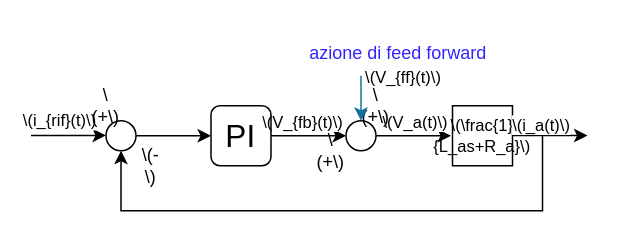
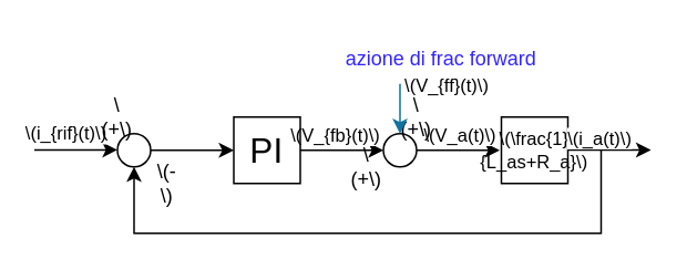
- <mxCell id="15" value="azione di feed forward" style="text;html=1;align=center;verticalAlign=middle;whiteSpace=wrap;rounded=0;fontColor=#3224FF;" vertex="1" parent="1"><mxGeometry x="200" y="20" width="130" height="30" as="geometry" /></mxCell>
+ <mxCell id="15" value="azione di frac forward" style="text;html=1;align=center;verticalAlign=middle;whiteSpace=wrap;rounded=0;fontColor=#3224FF;" vertex="1" parent="1"><mxGeometry x="200" y="20" width="130" height="30" as="geometry" /></mxCell>
- <mxCell id="6" value="PI" style="whiteSpace=wrap;html=1;fillColor=none;fontSize=21;rounded=1;" vertex="1" parent="1"><mxGeometry x="140" y="70" width="40" height="40" as="geometry" /></mxCell>
+ <mxCell id="6" value="PI" style="rounded=0;whiteSpace=wrap;html=1;fillColor=none;fontSize=21;" vertex="1" parent="1"><mxGeometry x="140" y="70" width="40" height="40" as="geometry" /></mxCell>
